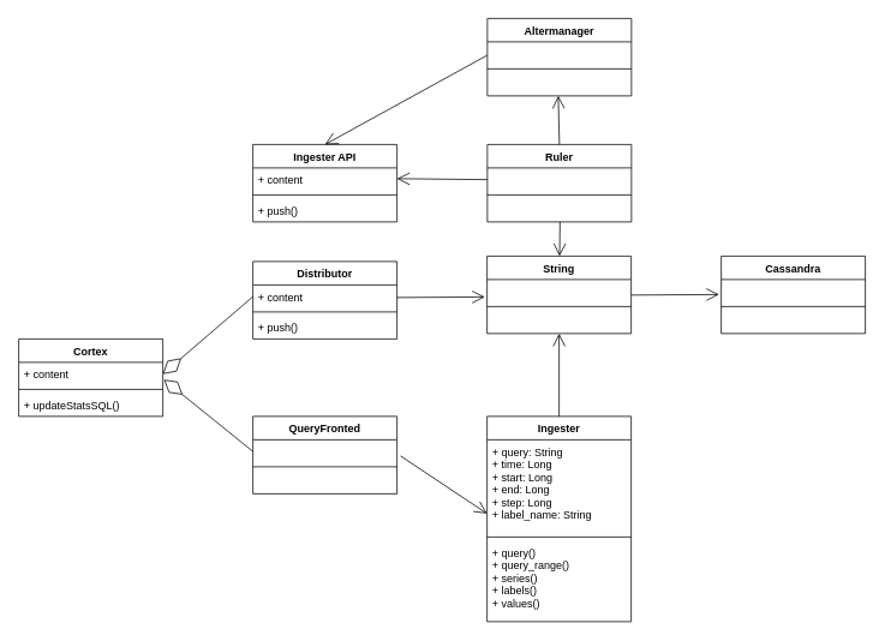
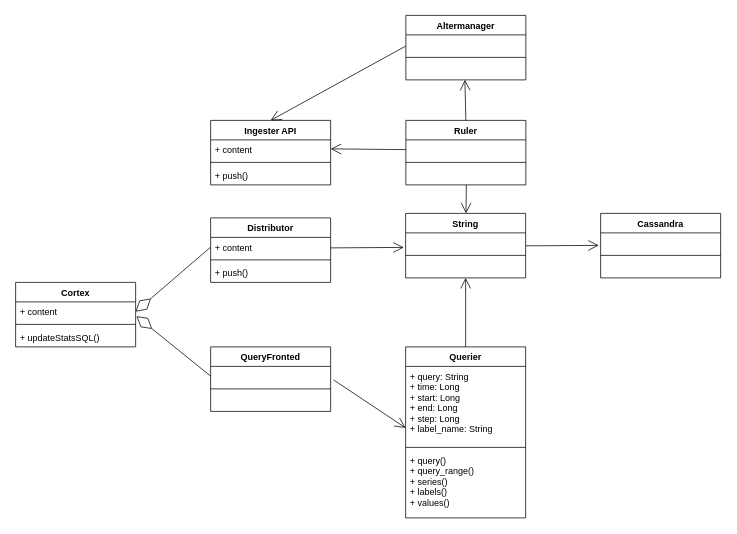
- <mxCell id="10" value="Ingester" style="swimlane;fontStyle=1;align=center;verticalAlign=top;childLayout=stackLayout;horizontal=1;startSize=26;horizontalStack=0;resizeParent=1;resizeParentMax=0;resizeLast=0;collapsible=1;marginBottom=0;" parent="1" vertex="1"><mxGeometry x="540" y="462" width="160" height="228" as="geometry" /></mxCell>
+ <mxCell id="10" value="Querier" style="swimlane;fontStyle=1;align=center;verticalAlign=top;childLayout=stackLayout;horizontal=1;startSize=26;horizontalStack=0;resizeParent=1;resizeParentMax=0;resizeLast=0;collapsible=1;marginBottom=0;" parent="1" vertex="1"><mxGeometry x="540" y="462" width="160" height="228" as="geometry" /></mxCell>
